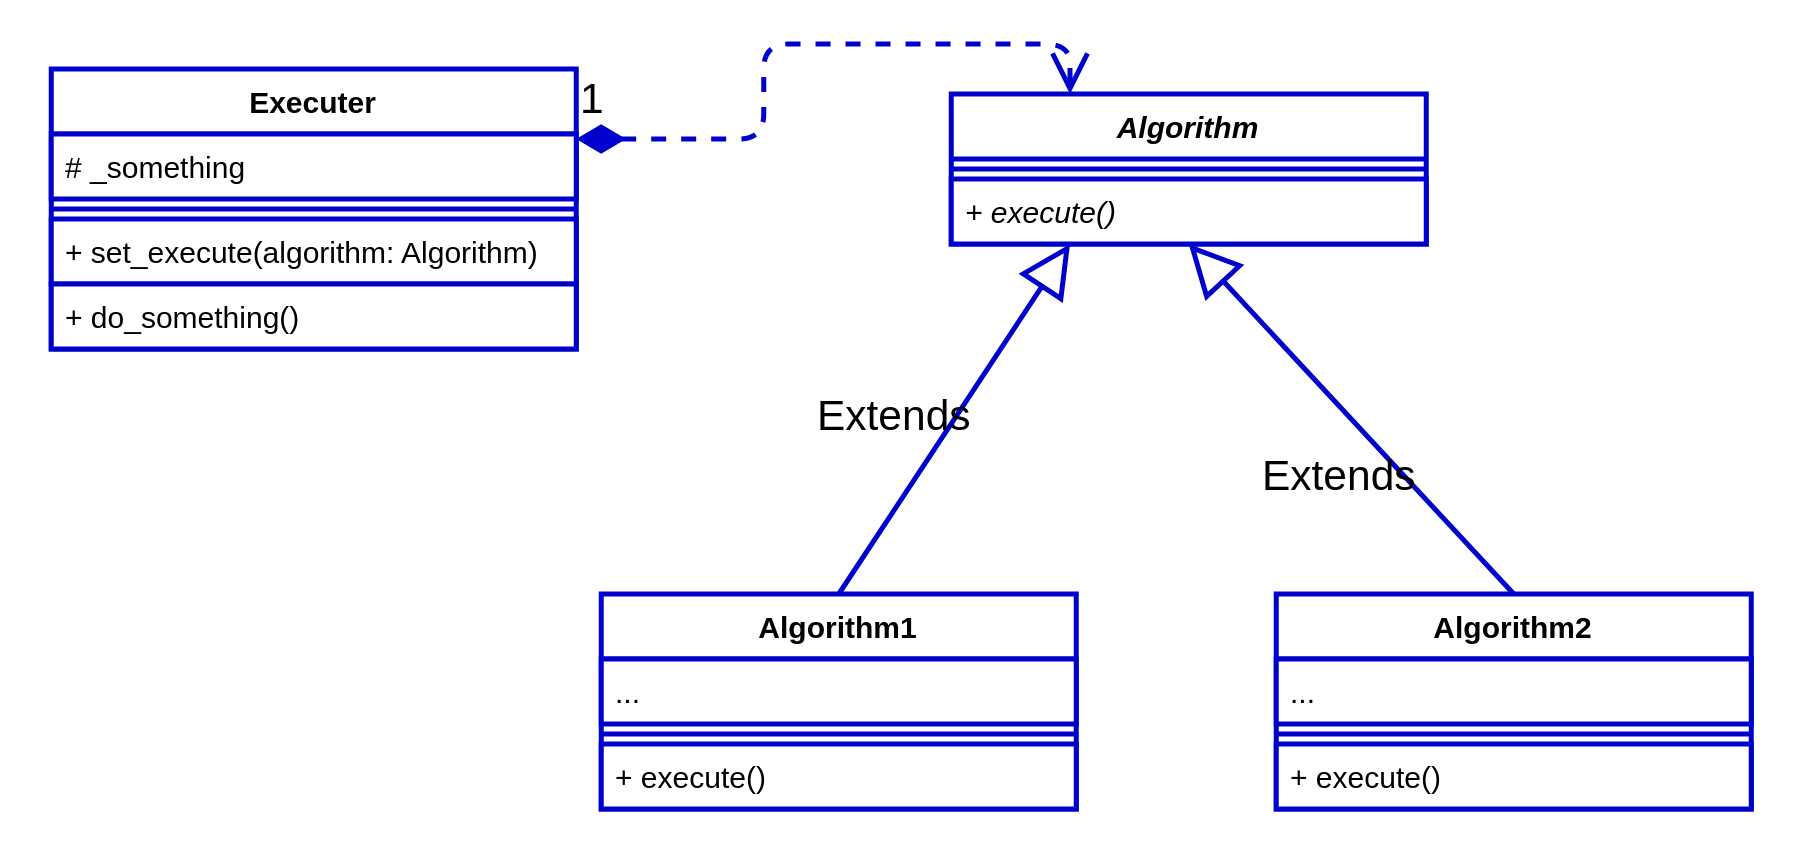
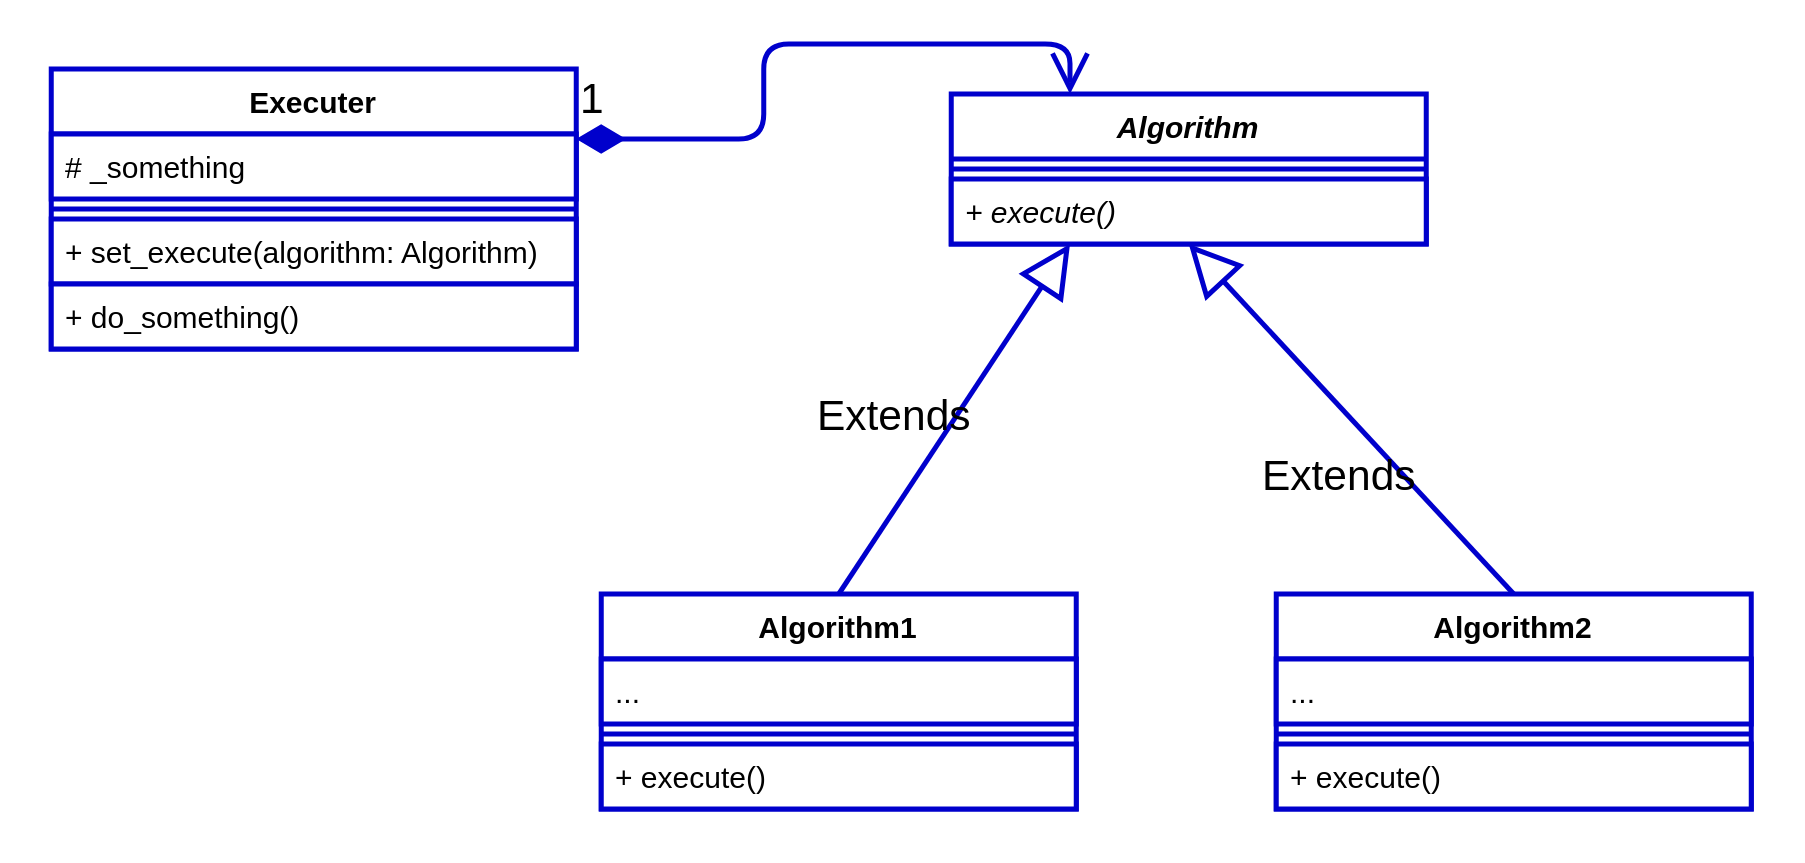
- <mxCell id="20" value="1" style="endArrow=open;html=1;endSize=12;startArrow=diamondThin;startSize=14;startFill=1;edgeStyle=orthogonalEdgeStyle;align=left;verticalAlign=bottom;labelBackgroundColor=none;fontSize=17;fontColor=#000000;strokeColor=#0000CC;strokeWidth=2;exitX=1;exitY=0.25;exitDx=0;exitDy=0;entryX=0.25;entryY=0;entryDx=0;entryDy=0;dashed=1;" edge="1" parent="1" source="15" target="2"><mxGeometry x="-1" y="3" relative="1" as="geometry"><mxPoint x="300" y="120" as="sourcePoint" /><mxPoint x="460" y="120" as="targetPoint" /></mxGeometry></mxCell>
+ <mxCell id="20" value="1" style="endArrow=open;html=1;endSize=12;startArrow=diamondThin;startSize=14;startFill=1;edgeStyle=orthogonalEdgeStyle;align=left;verticalAlign=bottom;labelBackgroundColor=none;fontSize=17;fontColor=#000000;strokeColor=#0000CC;strokeWidth=2;exitX=1;exitY=0.25;exitDx=0;exitDy=0;entryX=0.25;entryY=0;entryDx=0;entryDy=0;" edge="1" parent="1" source="15" target="2"><mxGeometry x="-1" y="3" relative="1" as="geometry"><mxPoint x="300" y="120" as="sourcePoint" /><mxPoint x="460" y="120" as="targetPoint" /></mxGeometry></mxCell>
